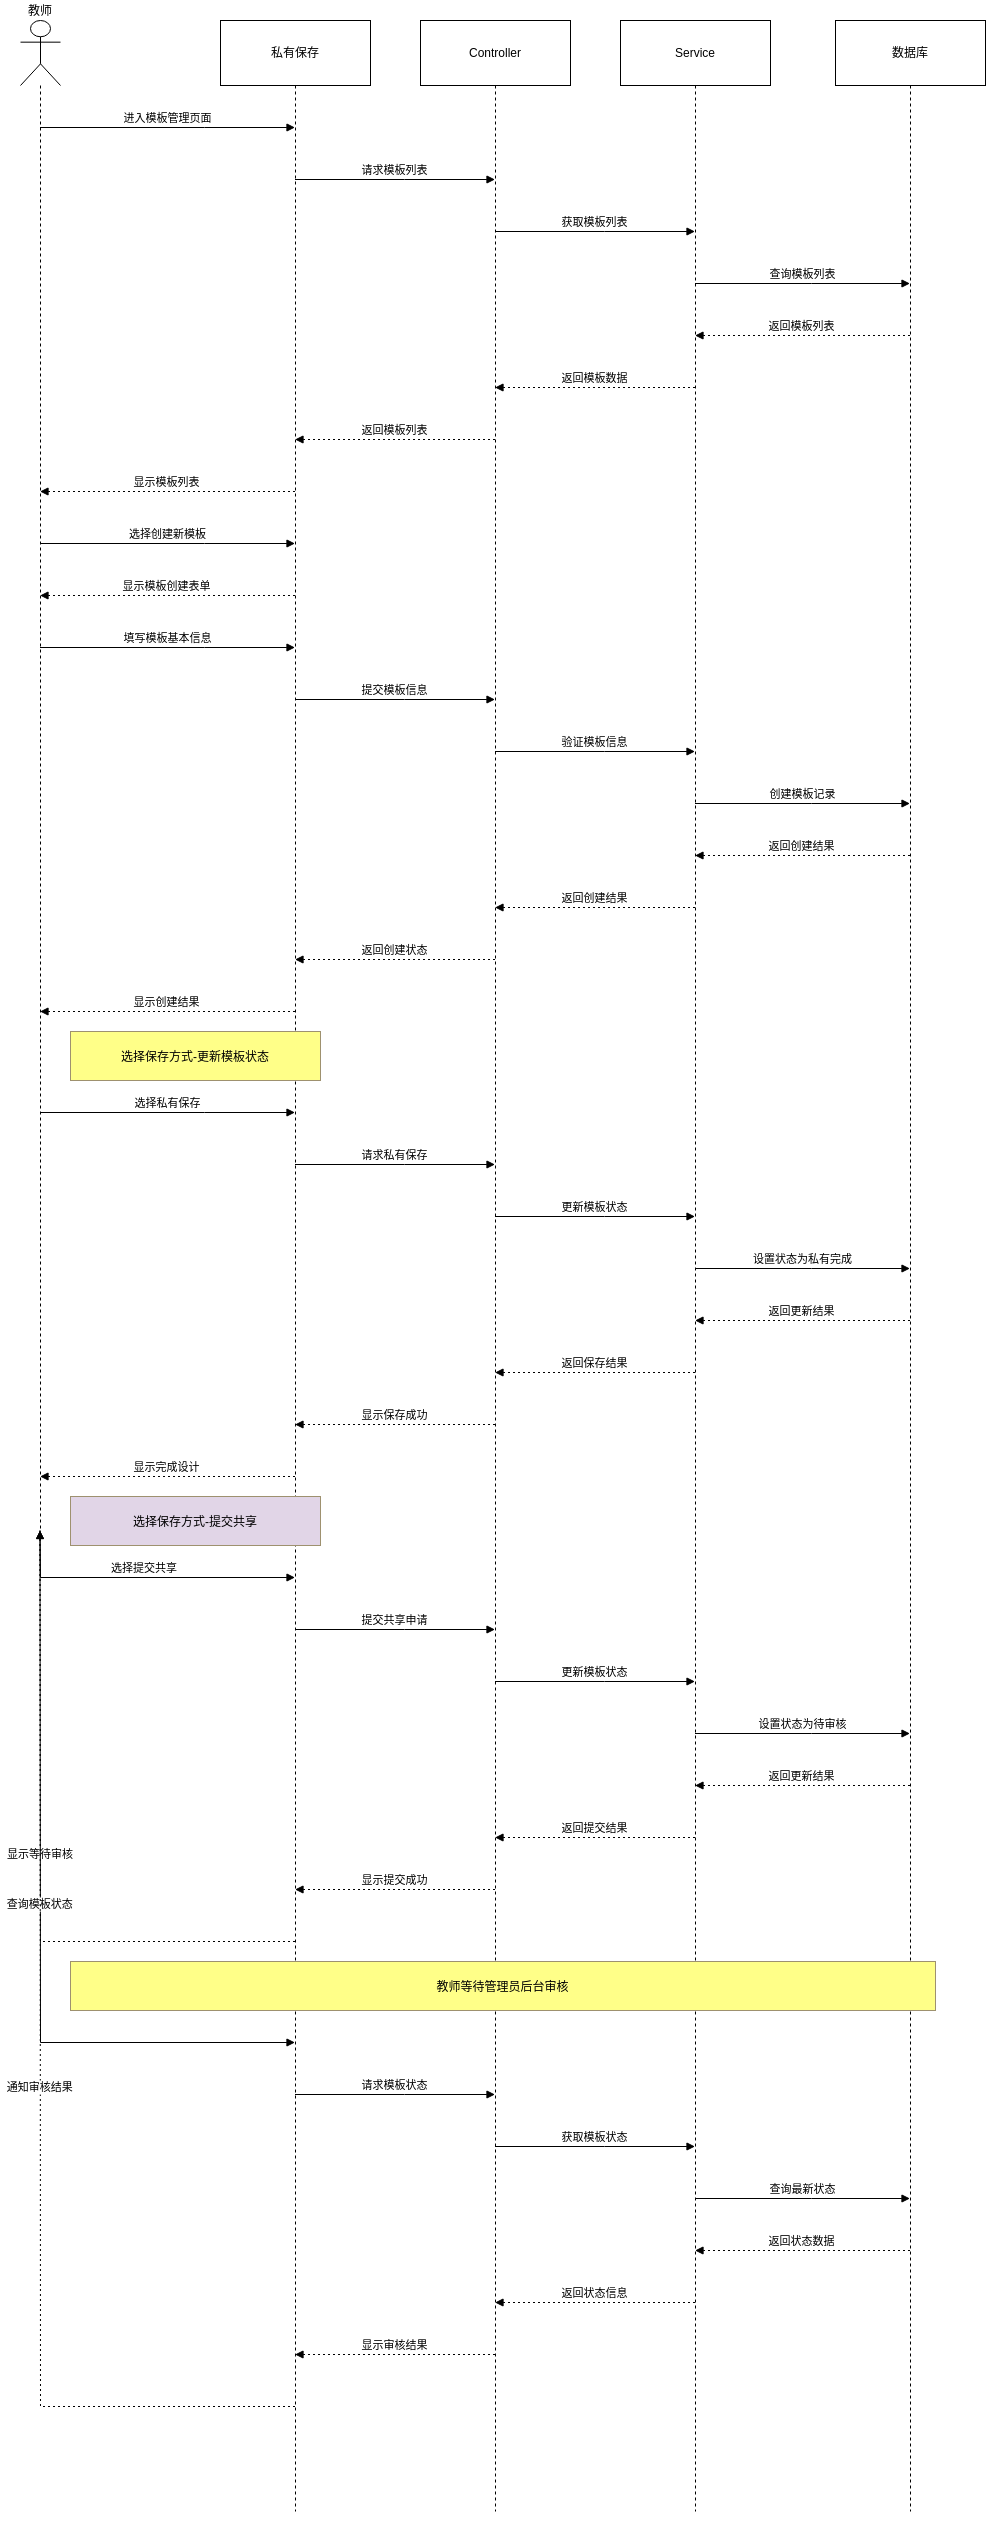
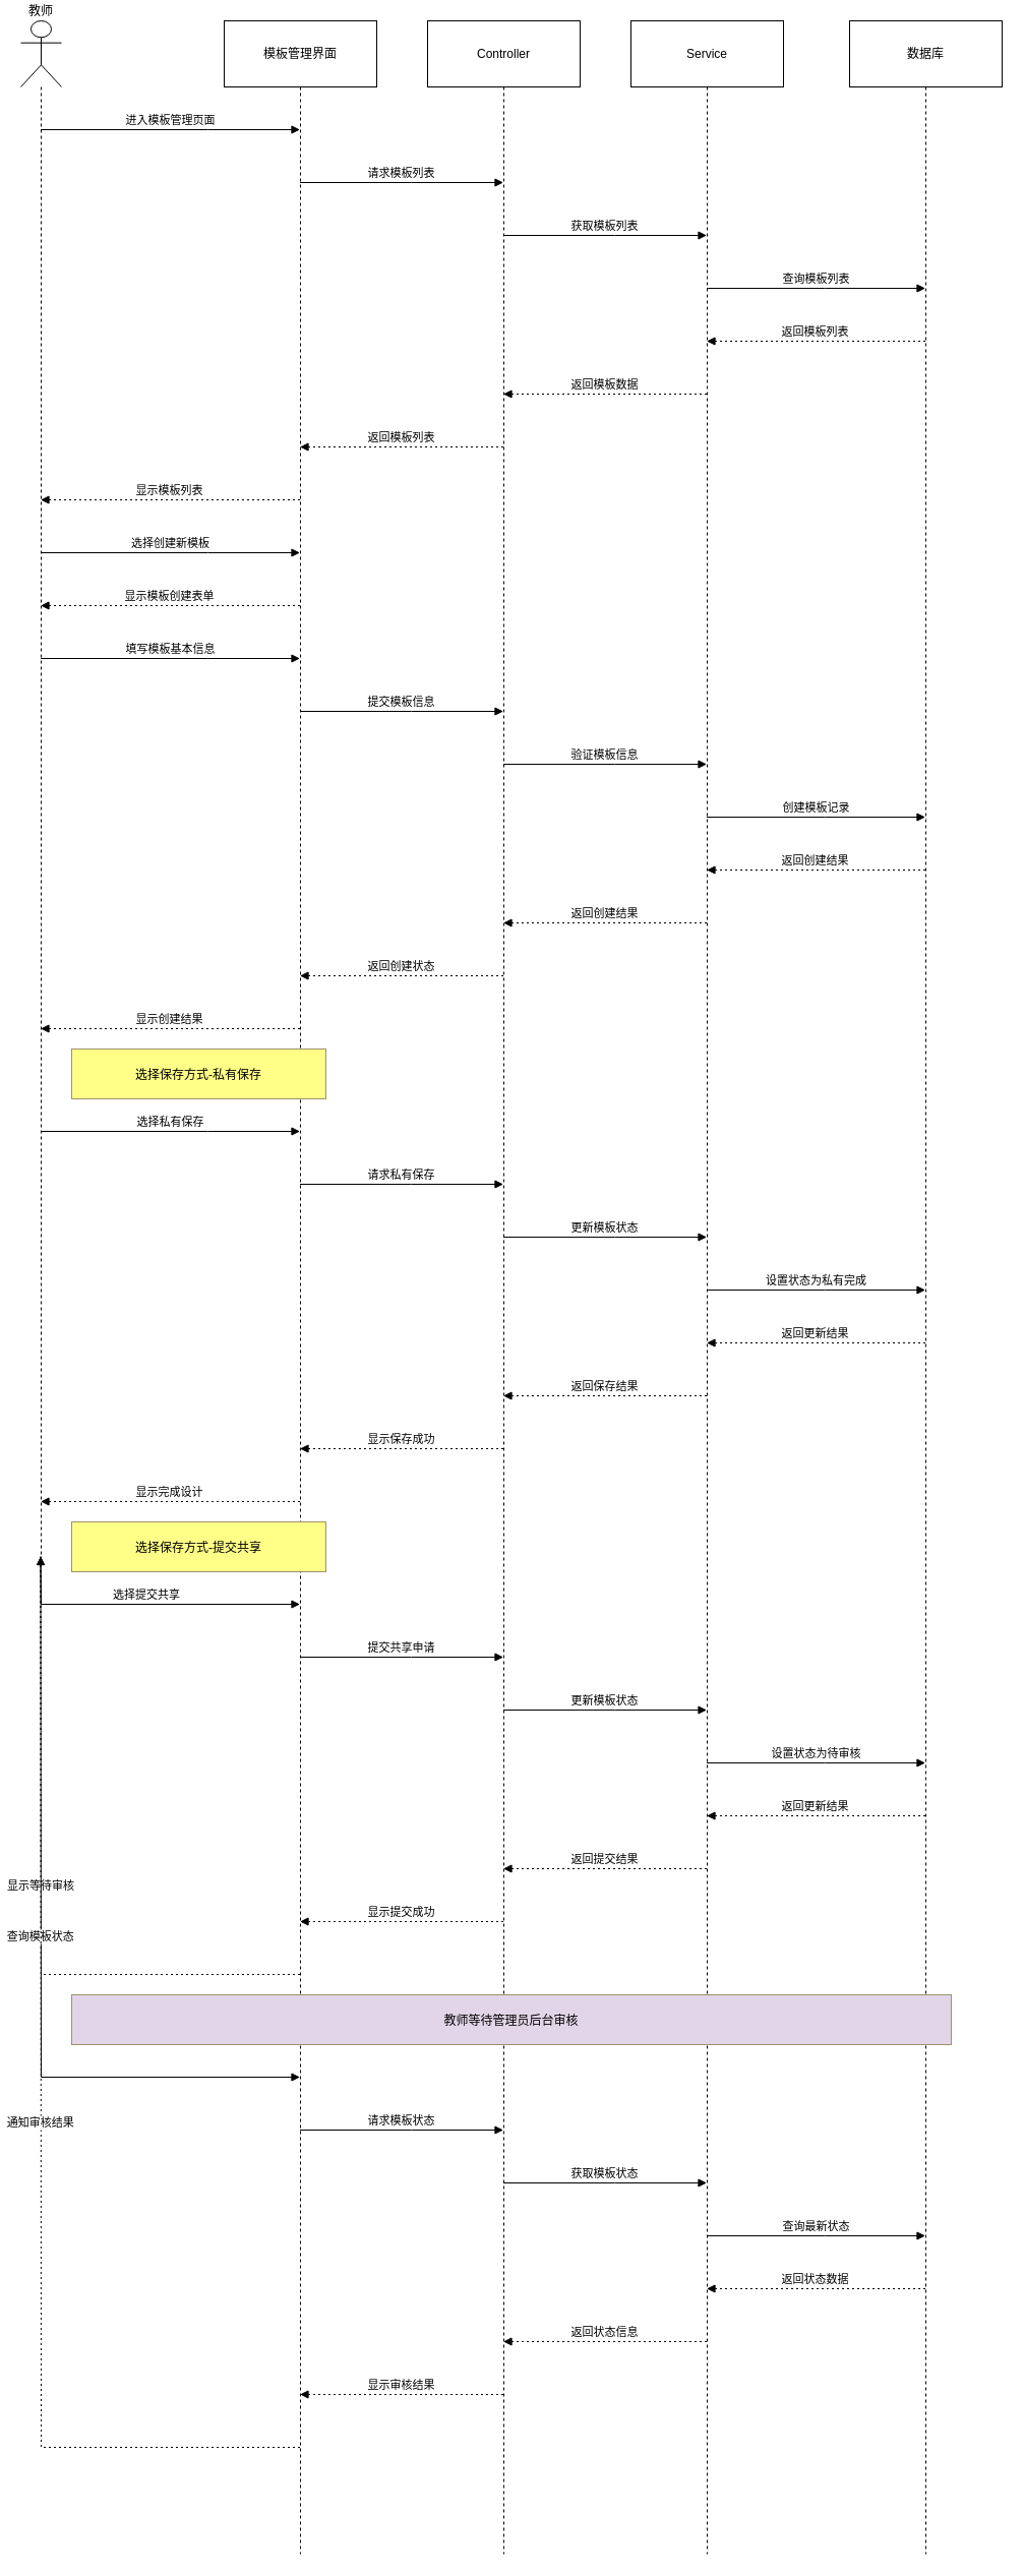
- <mxCell id="3" value="私有保存" style="shape=umlLifeline;perimeter=lifelinePerimeter;whiteSpace=wrap;container=1;dropTarget=0;collapsible=0;recursiveResize=0;outlineConnect=0;portConstraint=eastwest;newEdgeStyle={&quot;edgeStyle&quot;:&quot;elbowEdgeStyle&quot;,&quot;elbow&quot;:&quot;vertical&quot;,&quot;curved&quot;:0,&quot;rounded&quot;:0};size=65;" vertex="1" parent="1"><mxGeometry x="220" y="20" width="150" height="2491" as="geometry" /></mxCell>
+ <mxCell id="3" value="模板管理界面" style="shape=umlLifeline;perimeter=lifelinePerimeter;whiteSpace=wrap;container=1;dropTarget=0;collapsible=0;recursiveResize=0;outlineConnect=0;portConstraint=eastwest;newEdgeStyle={&quot;edgeStyle&quot;:&quot;elbowEdgeStyle&quot;,&quot;elbow&quot;:&quot;vertical&quot;,&quot;curved&quot;:0,&quot;rounded&quot;:0};size=65;" vertex="1" parent="1"><mxGeometry x="220" y="20" width="150" height="2491" as="geometry" /></mxCell>
- <mxCell id="49" value="选择保存方式-更新模板状态" style="fillColor=#ffff88;strokeColor=#9E916F;" vertex="1" parent="1"><mxGeometry x="70" y="1031" width="250" height="49" as="geometry" /></mxCell>
+ <mxCell id="49" value="选择保存方式-私有保存" style="fillColor=#ffff88;strokeColor=#9E916F;" vertex="1" parent="1"><mxGeometry x="70" y="1031" width="250" height="49" as="geometry" /></mxCell>
- <mxCell id="50" value="选择保存方式-提交共享" style="fillColor=#e1d5e7;strokeColor=#9E916F;" vertex="1" parent="1"><mxGeometry x="70" y="1496" width="250" height="49" as="geometry" /></mxCell>
+ <mxCell id="50" value="选择保存方式-提交共享" style="fillColor=#ffff88;strokeColor=#9E916F;" vertex="1" parent="1"><mxGeometry x="70" y="1496" width="250" height="49" as="geometry" /></mxCell>
- <mxCell id="51" value="教师等待管理员后台审核" style="fillColor=#ffff88;strokeColor=#9E916F;" vertex="1" parent="1"><mxGeometry x="70" y="1961" width="865" height="49" as="geometry" /></mxCell>
+ <mxCell id="51" value="教师等待管理员后台审核" style="fillColor=#e1d5e7;strokeColor=#9E916F;" vertex="1" parent="1"><mxGeometry x="70" y="1961" width="865" height="49" as="geometry" /></mxCell>
